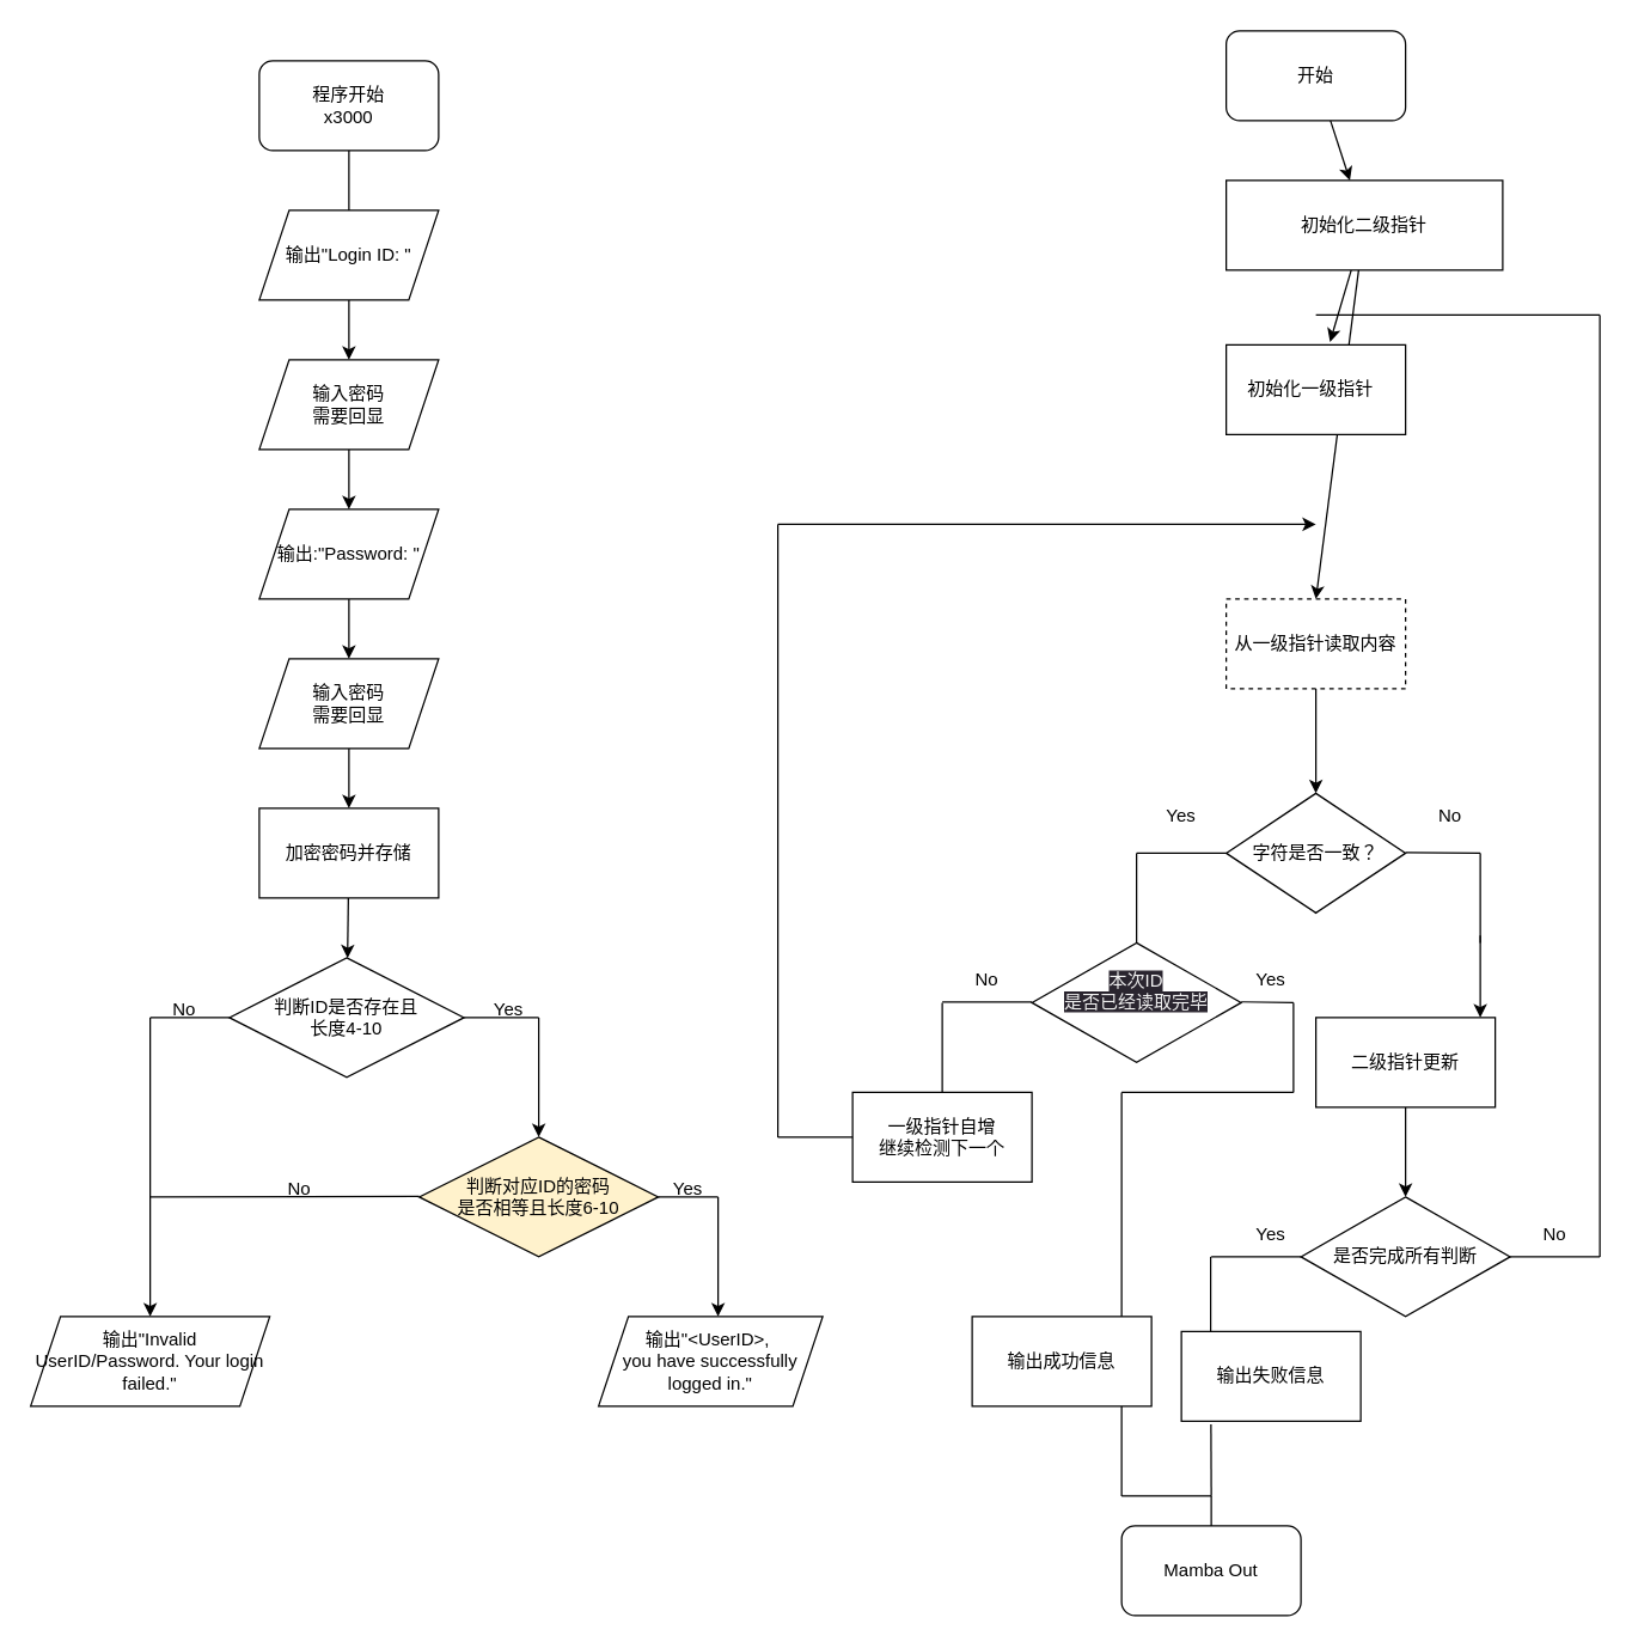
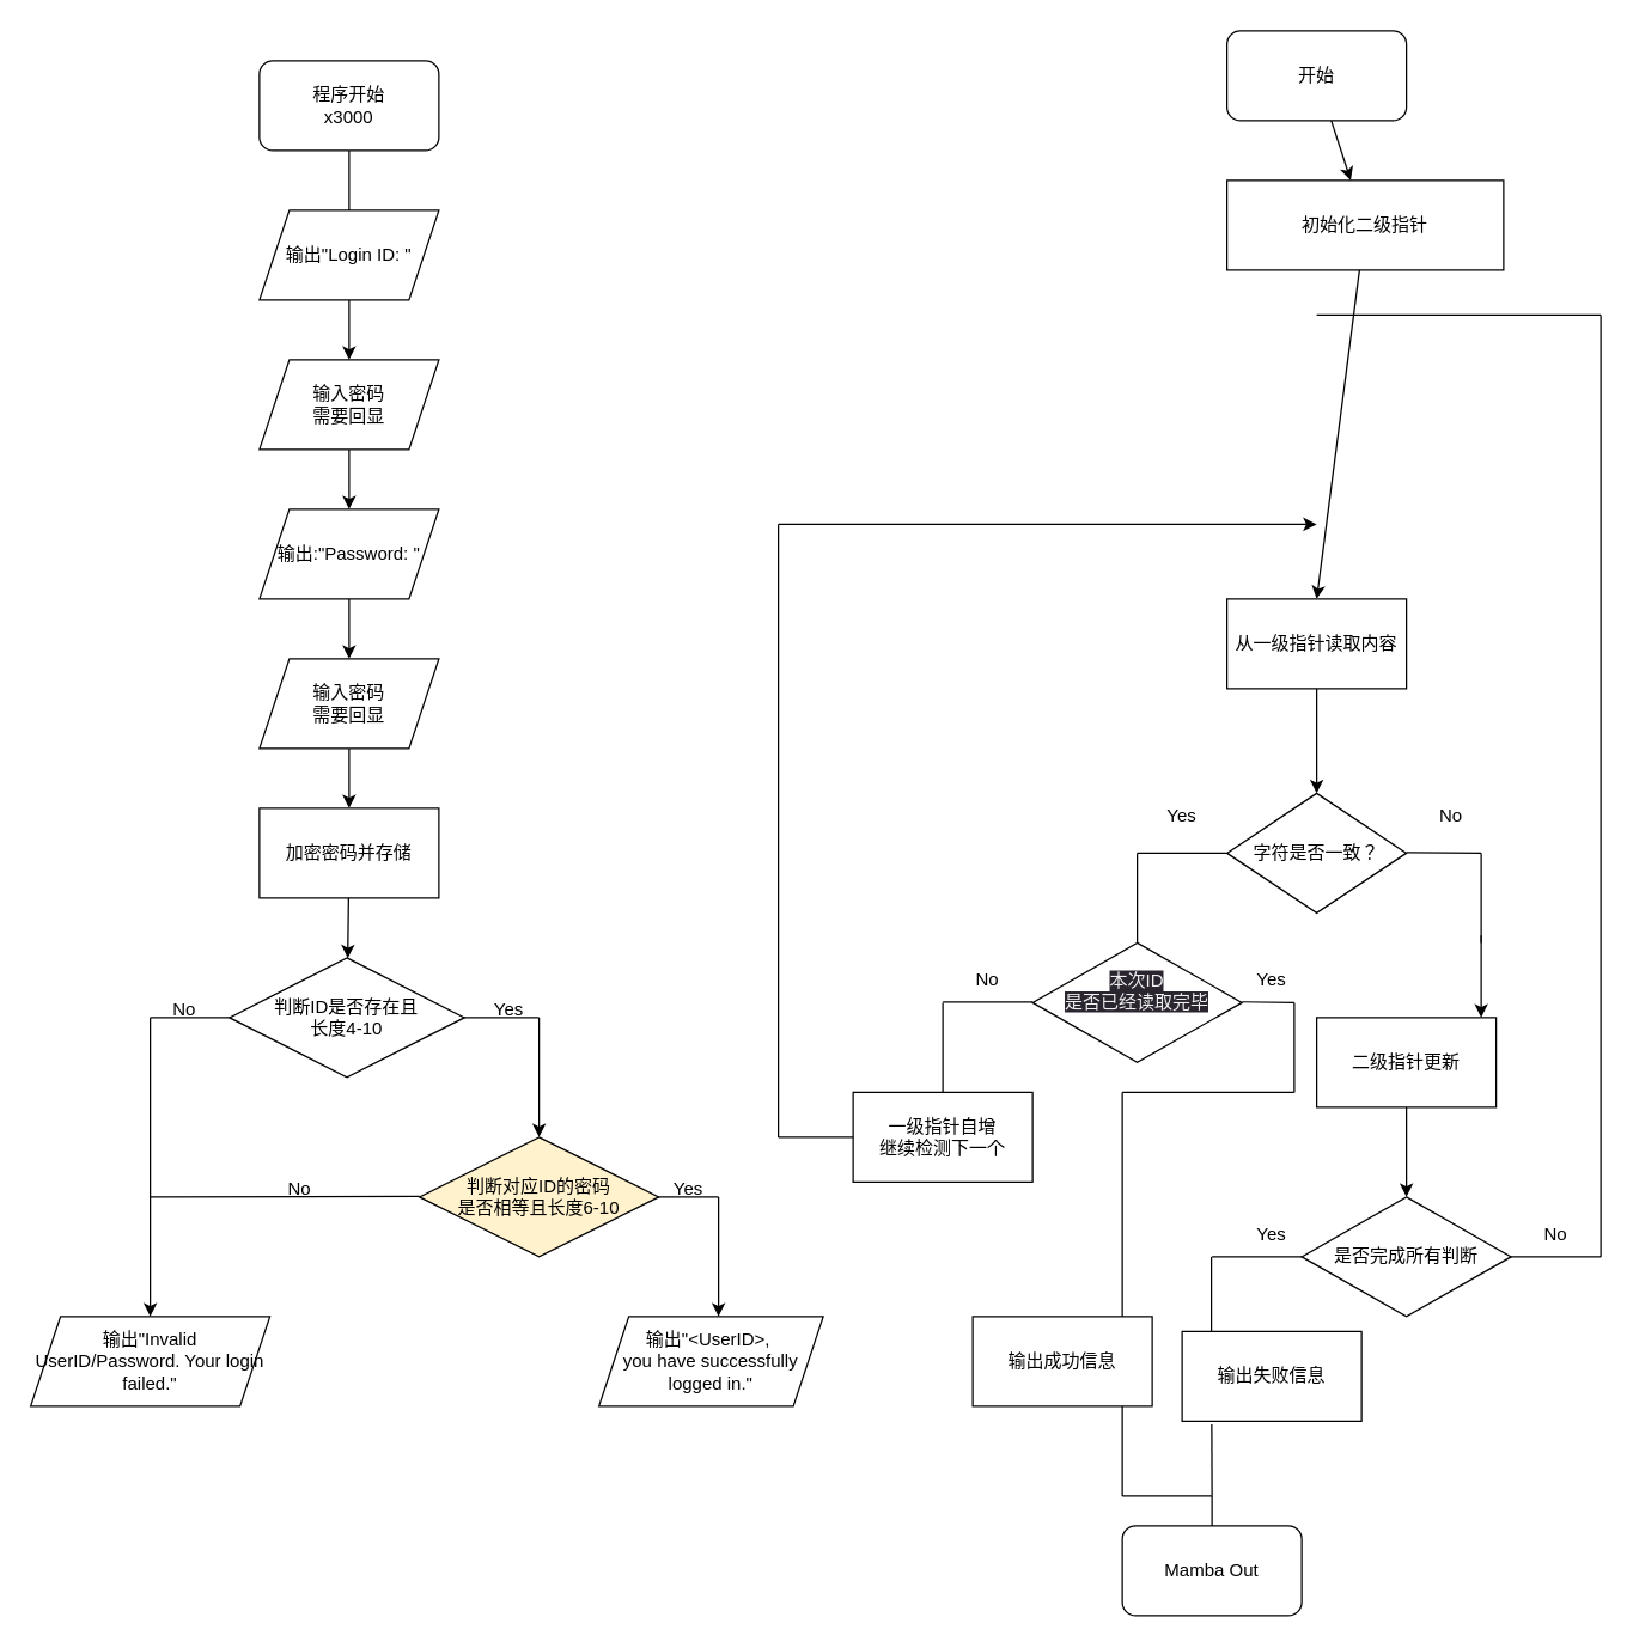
- <mxCell id="32" value="" style="edgeStyle=none;html=1;targetPerimeterSpacing=2;" parent="1" source="33" target="49" edge="1"><mxGeometry relative="1" as="geometry" /></mxCell>
- <mxCell id="49" value="初始化一级指针&amp;nbsp;&amp;nbsp;" style="whiteSpace=wrap;html=1;rounded=0;" parent="1" vertex="1"><mxGeometry x="820" y="230" width="120" height="60" as="geometry" /></mxCell>
- <mxCell id="35" value="从一级指针读取内容" style="whiteSpace=wrap;html=1;rounded=0;dashed=1;" parent="1" vertex="1"><mxGeometry x="820" y="400" width="120" height="60" as="geometry" /></mxCell>
+ <mxCell id="35" value="从一级指针读取内容" style="whiteSpace=wrap;html=1;rounded=0;" parent="1" vertex="1"><mxGeometry x="820" y="400" width="120" height="60" as="geometry" /></mxCell>
